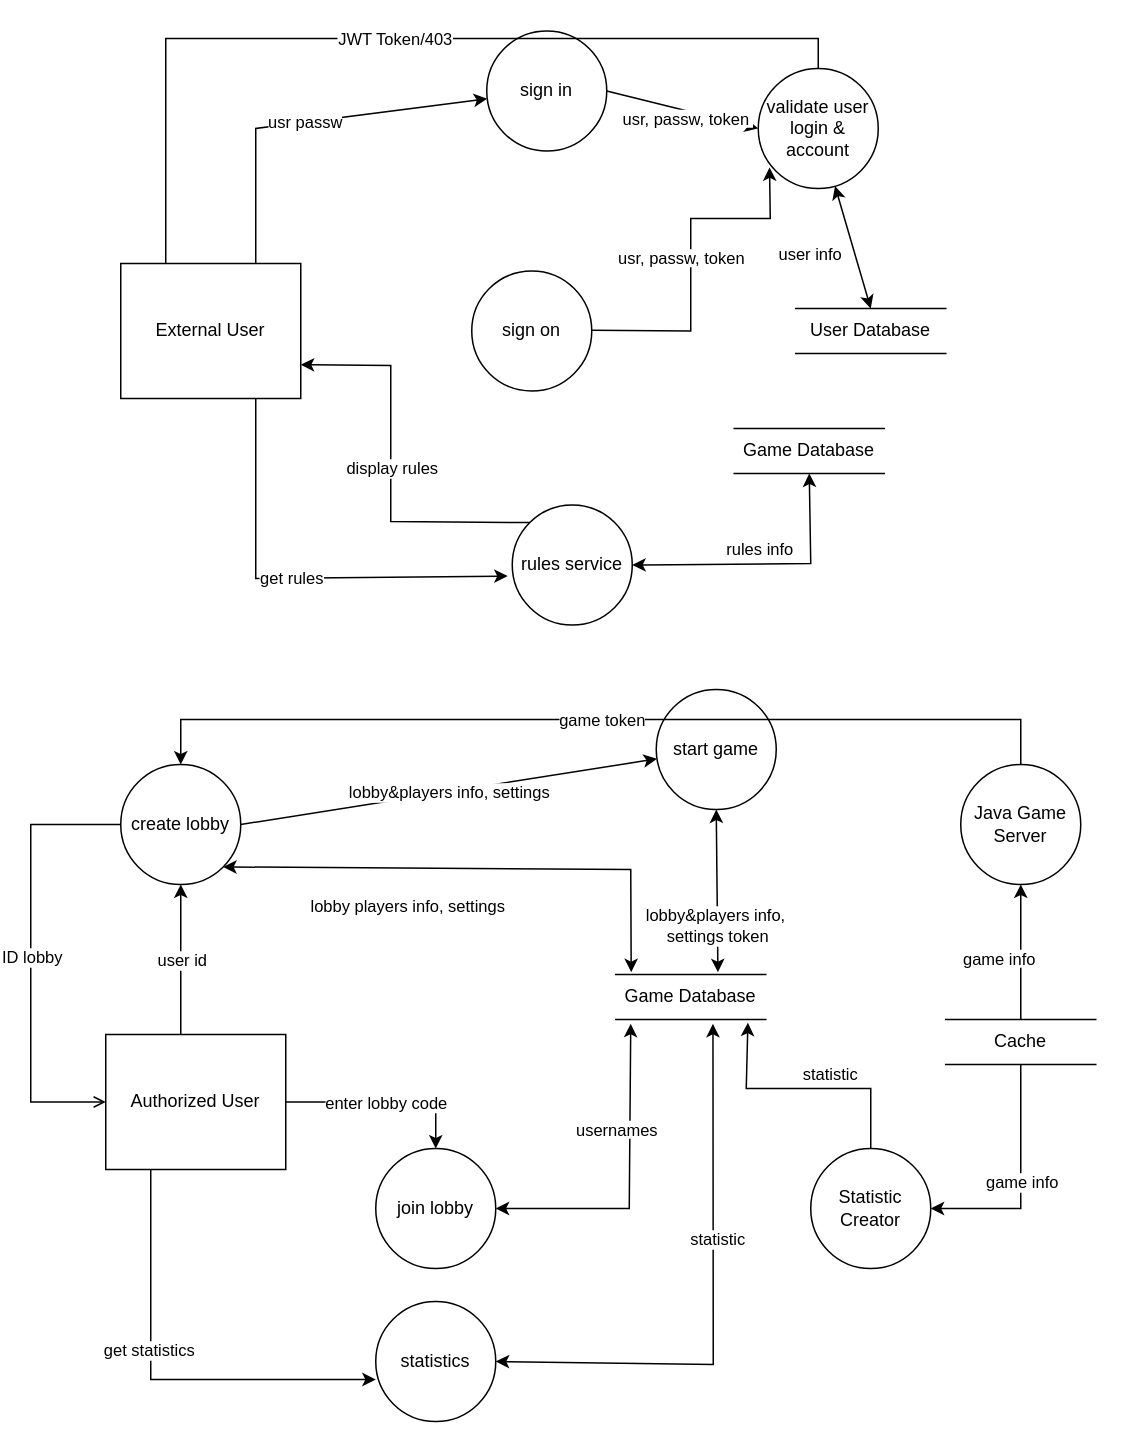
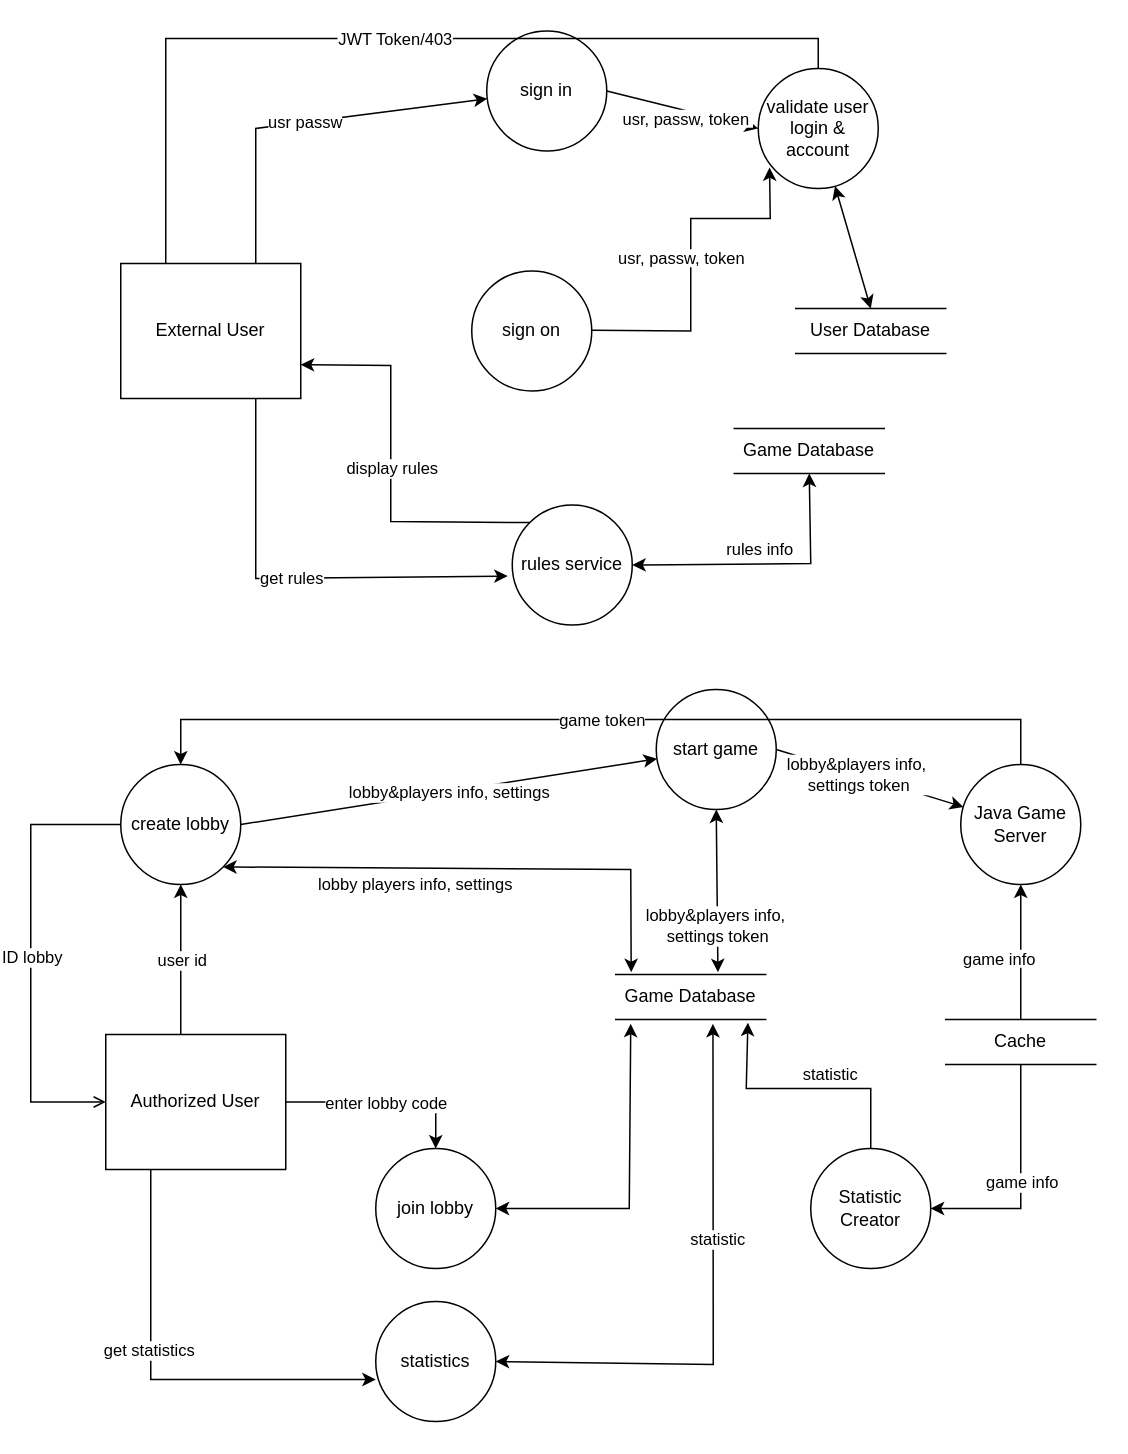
- <mxCell id="57" value="&lt;span style=&quot;color: rgb(0, 0, 0); font-family: Helvetica; font-size: 11px; font-style: normal; font-variant-ligatures: normal; font-variant-caps: normal; font-weight: 400; letter-spacing: normal; orphans: 2; text-align: center; text-indent: 0px; text-transform: none; widows: 2; word-spacing: 0px; -webkit-text-stroke-width: 0px; white-space: nowrap; background-color: rgb(255, 255, 255); text-decoration-thickness: initial; text-decoration-style: initial; text-decoration-color: initial; float: none; display: inline !important;&quot;&gt;user info&lt;/span&gt;" style="text;whiteSpace=wrap;html=1;" vertex="1" parent="1"><mxGeometry x="517" y="155" width="90" height="40" as="geometry" /></mxCell>
+ <mxCell id="44" value="" style="endArrow=classic;html=1;rounded=0;exitX=1;exitY=0.5;exitDx=0;exitDy=0;" edge="1" parent="1" source="31" target="41"><mxGeometry relative="1" as="geometry"><mxPoint x="560" y="599" as="sourcePoint" /><mxPoint x="837" y="599" as="targetPoint" /></mxGeometry></mxCell>
+ <mxCell id="45" value="lobby&amp;amp;players&lt;span style=&quot;background-color: light-dark(#ffffff, var(--ge-dark-color, #121212)); color: light-dark(rgb(0, 0, 0), rgb(255, 255, 255));&quot;&gt;&amp;nbsp;info,&amp;nbsp;&lt;/span&gt;&lt;div&gt;&lt;span style=&quot;background-color: light-dark(#ffffff, var(--ge-dark-color, #121212)); color: light-dark(rgb(0, 0, 0), rgb(255, 255, 255));&quot;&gt;settings&amp;nbsp;token&lt;/span&gt;&lt;/div&gt;" style="edgeLabel;resizable=0;html=1;;align=center;verticalAlign=middle;" connectable="0" vertex="1" parent="44"><mxGeometry relative="1" as="geometry"><mxPoint x="-8" y="-3" as="offset" /></mxGeometry></mxCell>
- <mxCell id="55" value="&lt;span style=&quot;color: rgb(0, 0, 0); font-family: Helvetica; font-size: 11px; font-style: normal; font-variant-ligatures: normal; font-variant-caps: normal; font-weight: 400; letter-spacing: normal; orphans: 2; text-align: center; text-indent: 0px; text-transform: none; widows: 2; word-spacing: 0px; -webkit-text-stroke-width: 0px; white-space: nowrap; background-color: rgb(255, 255, 255); text-decoration-thickness: initial; text-decoration-style: initial; text-decoration-color: initial; display: inline !important; float: none;&quot;&gt;lobby players info, settings&lt;/span&gt;" style="text;whiteSpace=wrap;html=1;" vertex="1" parent="1"><mxGeometry x="205" y="590" width="160" height="40" as="geometry" /></mxCell>
+ <mxCell id="55" value="&lt;span style=&quot;color: rgb(0, 0, 0); font-family: Helvetica; font-size: 11px; font-style: normal; font-variant-ligatures: normal; font-variant-caps: normal; font-weight: 400; letter-spacing: normal; orphans: 2; text-align: center; text-indent: 0px; text-transform: none; widows: 2; word-spacing: 0px; -webkit-text-stroke-width: 0px; white-space: nowrap; background-color: rgb(255, 255, 255); text-decoration-thickness: initial; text-decoration-style: initial; text-decoration-color: initial; display: inline !important; float: none;&quot;&gt;lobby players info, settings&lt;/span&gt;" style="text;whiteSpace=wrap;html=1;" vertex="1" parent="1"><mxGeometry x="210" y="575" width="160" height="40" as="geometry" /></mxCell>
- <mxCell id="48" value="&lt;div style=&quot;text-align: center;&quot;&gt;&lt;span style=&quot;color: light-dark(rgb(0, 0, 0), rgb(255, 255, 255)); font-size: 11px; text-wrap-mode: nowrap; background-color: rgb(255, 255, 255);&quot;&gt;usernames&lt;/span&gt;&lt;/div&gt;" style="text;whiteSpace=wrap;html=1;" vertex="1" parent="1"><mxGeometry x="382" y="739" width="110" height="40" as="geometry" /></mxCell>
